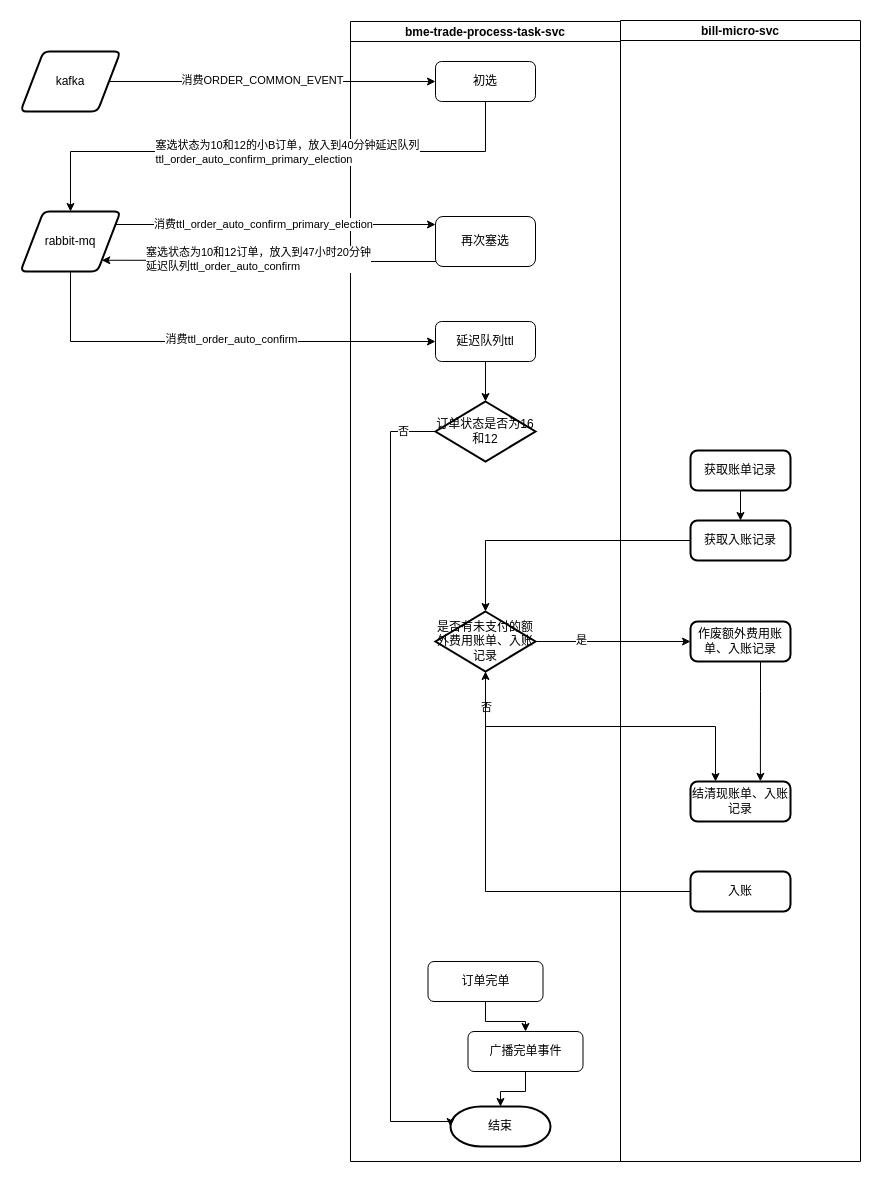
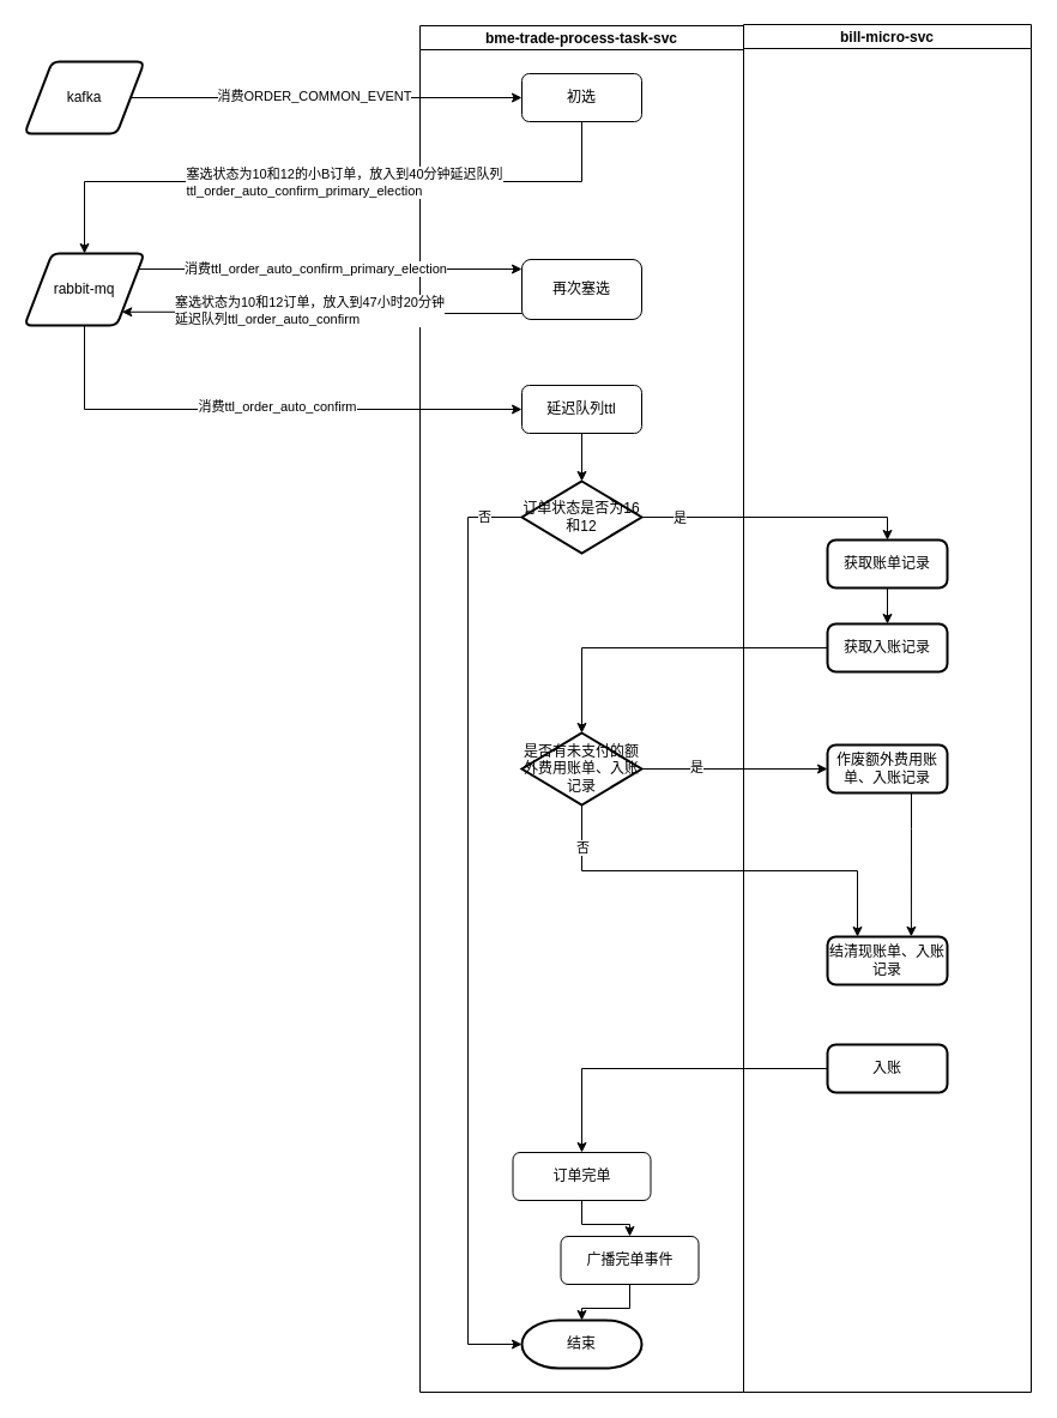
+ <mxCell id="37" style="edgeStyle=orthogonalEdgeStyle;rounded=0;orthogonalLoop=1;jettySize=auto;html=1;entryX=0.5;entryY=0;entryDx=0;entryDy=0;exitX=1;exitY=0.5;exitDx=0;exitDy=0;exitPerimeter=0;" edge="1" parent="1" source="12" target="18"><mxGeometry relative="1" as="geometry"><mxPoint x="485" y="471" as="sourcePoint" /><Array as="points"><mxPoint x="740" y="431" /></Array></mxGeometry></mxCell>
+ <mxCell id="38" value="是" style="edgeLabel;html=1;align=center;verticalAlign=middle;resizable=0;points=[];" vertex="1" connectable="0" parent="37"><mxGeometry x="-0.723" relative="1" as="geometry"><mxPoint as="offset" /></mxGeometry></mxCell>
- <mxCell id="44" style="edgeStyle=orthogonalEdgeStyle;rounded=0;orthogonalLoop=1;jettySize=auto;html=1;" edge="1" parent="1" source="23" target="15"><mxGeometry relative="1" as="geometry" /></mxCell>
+ <mxCell id="44" style="edgeStyle=orthogonalEdgeStyle;rounded=0;orthogonalLoop=1;jettySize=auto;html=1;entryX=0.5;entryY=0;entryDx=0;entryDy=0;" edge="1" parent="1" source="23" target="8"><mxGeometry relative="1" as="geometry" /></mxCell>
- <mxCell id="11" value="结束" style="strokeWidth=2;html=1;shape=mxgraph.flowchart.terminator;whiteSpace=wrap;" vertex="1" parent="2"><mxGeometry x="100" y="1085" width="100" height="40" as="geometry" /></mxCell>
+ <mxCell id="11" value="结束" style="strokeWidth=2;html=1;shape=mxgraph.flowchart.terminator;whiteSpace=wrap;" vertex="1" parent="2"><mxGeometry x="85" y="1080" width="100" height="40" as="geometry" /></mxCell>
